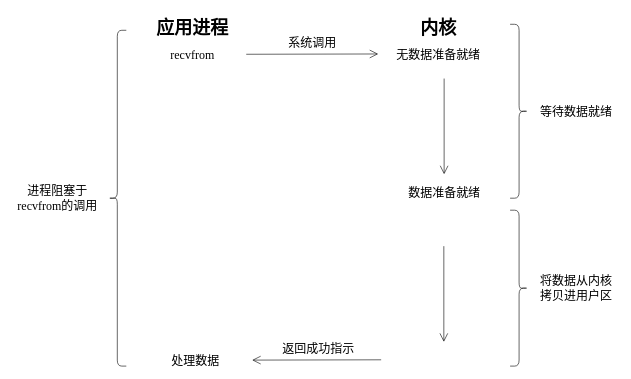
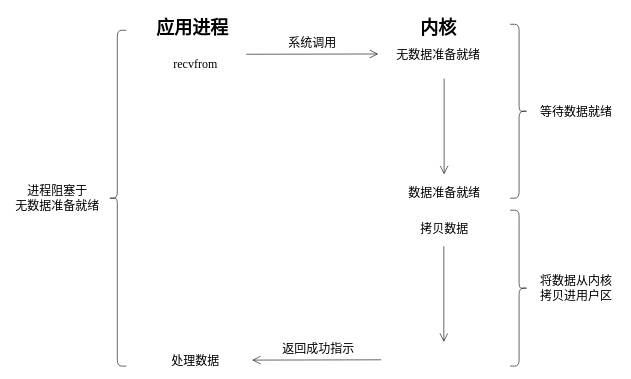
- <mxCell id="3" value="&lt;font style=&quot;font-size: 20px&quot;&gt;recvfrom&lt;/font&gt;" style="text;html=1;align=center;verticalAlign=middle;resizable=0;points=[];autosize=1;fontFamily=Garamond;fontColor=#000000;" vertex="1" parent="1"><mxGeometry x="275" y="80" width="90" height="20" as="geometry" /></mxCell>
+ <mxCell id="3" value="&lt;font style=&quot;font-size: 20px&quot;&gt;recvfrom&lt;/font&gt;" style="text;html=1;align=center;verticalAlign=middle;resizable=0;points=[];autosize=1;fontFamily=Garamond;fontColor=#000000;" vertex="1" parent="1"><mxGeometry x="280" y="95" width="90" height="20" as="geometry" /></mxCell>
- <mxCell id="20" value="&lt;font style=&quot;font-size: 20px&quot;&gt;进程阻塞于&lt;br&gt;recvfrom的调用&lt;br&gt;&lt;/font&gt;" style="text;html=1;align=center;verticalAlign=middle;resizable=0;points=[];autosize=1;fontFamily=Garamond;fontColor=#000000;" vertex="1" parent="1"><mxGeometry x="20" y="310" width="150" height="40" as="geometry" /></mxCell>
+ <mxCell id="20" value="&lt;font style=&quot;font-size: 20px&quot;&gt;进程阻塞于&lt;br&gt;无数据准备就绪&lt;br&gt;&lt;/font&gt;" style="text;html=1;align=center;verticalAlign=middle;resizable=0;points=[];autosize=1;fontFamily=Garamond;fontColor=#000000;" vertex="1" parent="1"><mxGeometry x="20" y="310" width="150" height="40" as="geometry" /></mxCell>
+ <mxCell id="12" value="&lt;font style=&quot;font-size: 20px&quot;&gt;拷贝数据&lt;/font&gt;" style="text;html=1;align=center;verticalAlign=middle;resizable=0;points=[];autosize=1;fontFamily=Garamond;fontColor=#000000;" vertex="1" parent="1"><mxGeometry x="690" y="370" width="100" height="20" as="geometry" /></mxCell>
